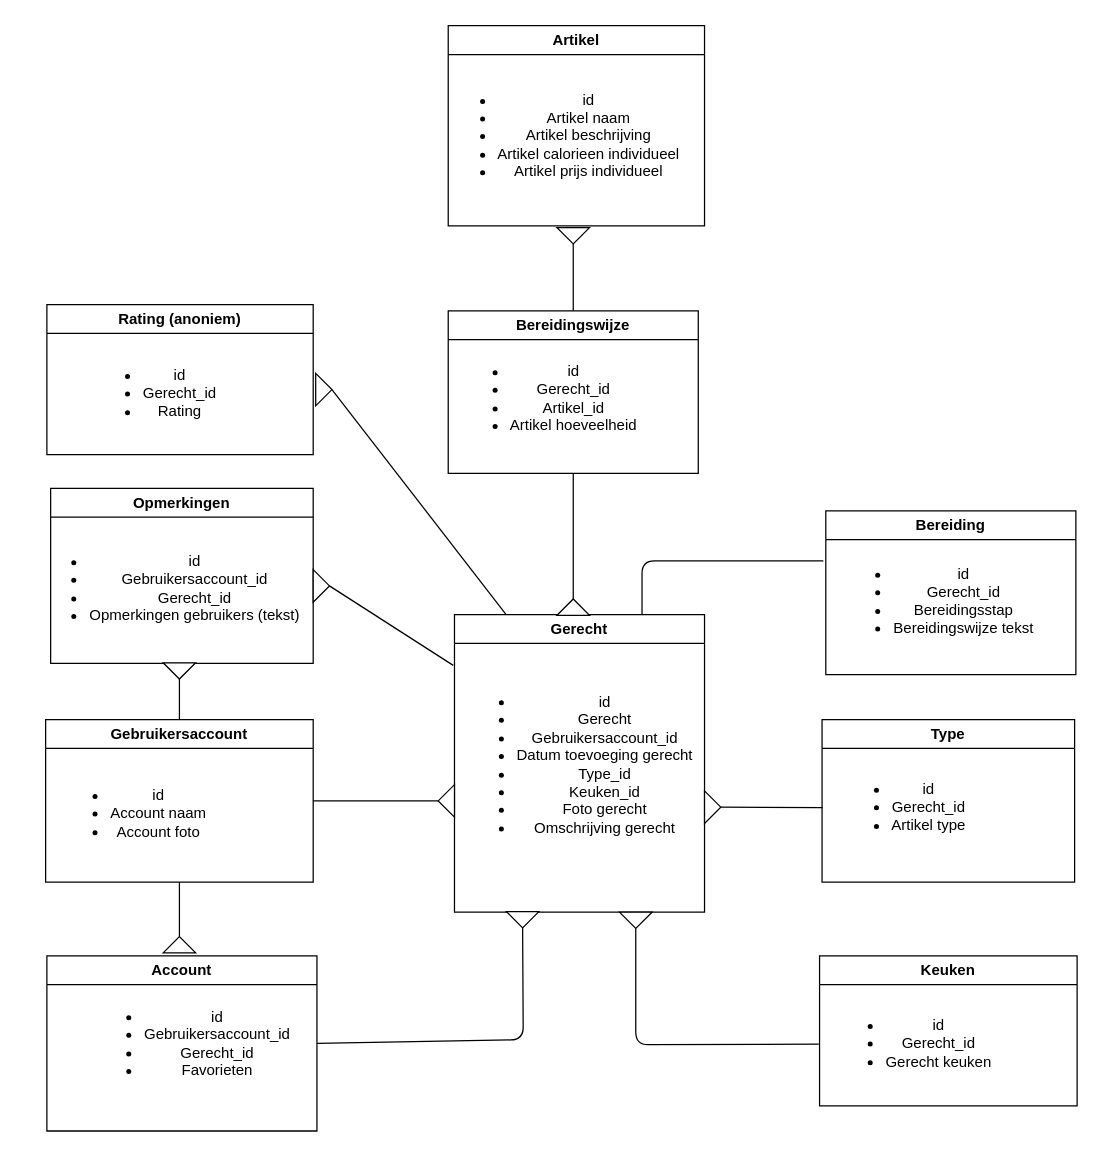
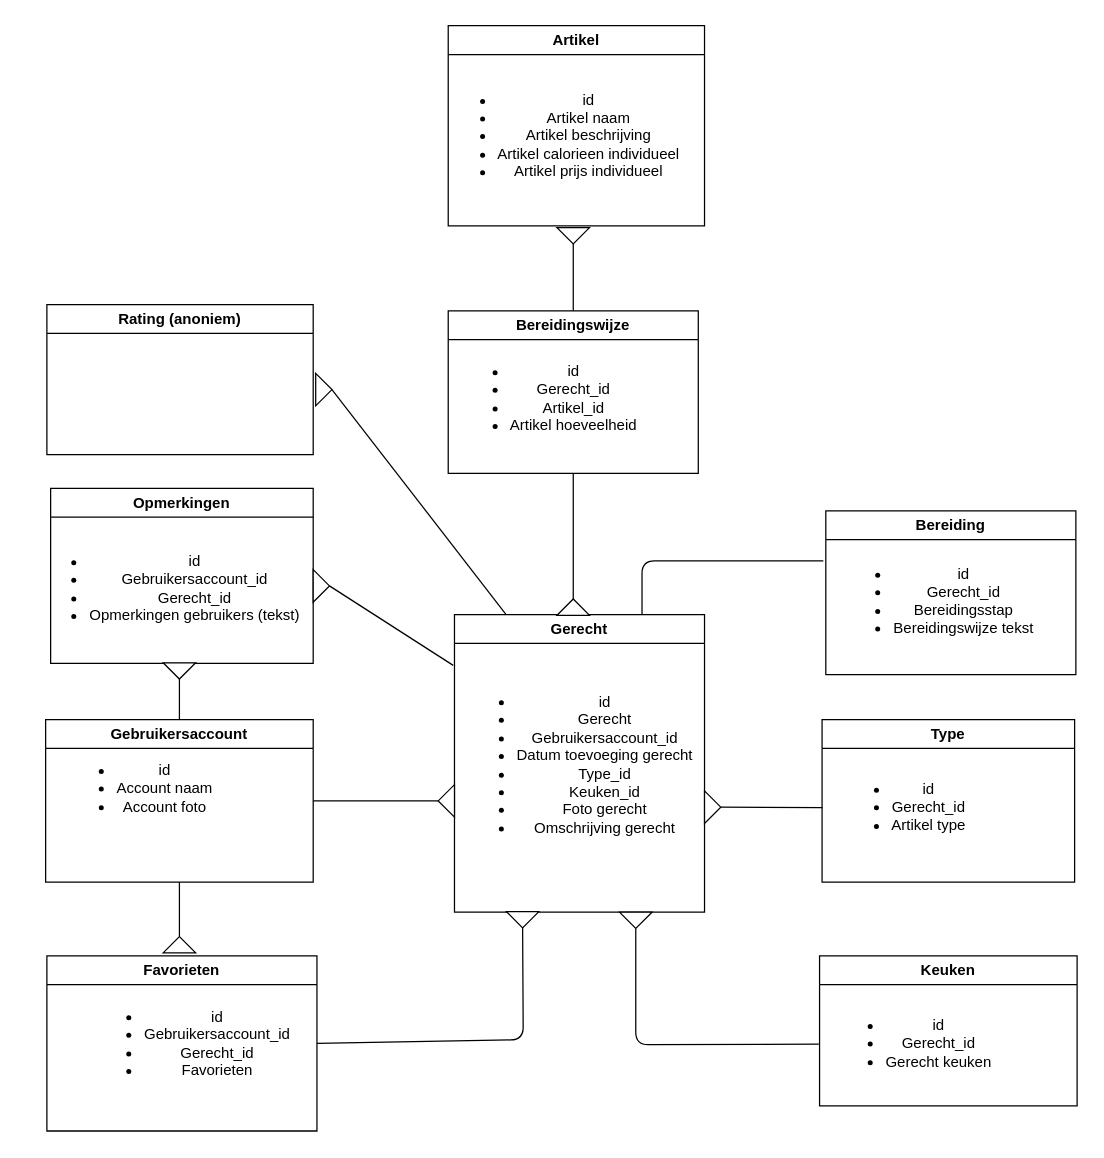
- <mxCell id="19" value="&lt;ul&gt;&lt;li&gt;id&lt;/li&gt;&lt;li&gt;Gerecht_id&lt;/li&gt;&lt;li&gt;Rating&lt;/li&gt;&lt;/ul&gt;" style="text;html=1;align=center;verticalAlign=middle;resizable=0;points=[];autosize=1;strokeColor=none;fillColor=none;" parent="18" vertex="1"><mxGeometry x="27" y="22" width="117" height="97" as="geometry" /></mxCell>
- <mxCell id="15" value="&lt;ul&gt;&lt;li&gt;id&lt;/li&gt;&lt;li&gt;Account naam&lt;/li&gt;&lt;li&gt;Account foto&lt;/li&gt;&lt;/ul&gt;" style="text;html=1;align=center;verticalAlign=middle;resizable=0;points=[];autosize=1;strokeColor=none;fillColor=none;" parent="14" vertex="1"><mxGeometry y="25" width="140" height="100" as="geometry" /></mxCell>
+ <mxCell id="15" value="&lt;ul&gt;&lt;li&gt;id&lt;/li&gt;&lt;li&gt;Account naam&lt;/li&gt;&lt;li&gt;Account foto&lt;/li&gt;&lt;/ul&gt;" style="text;html=1;align=center;verticalAlign=middle;resizable=0;points=[];autosize=1;strokeColor=none;fillColor=none;" parent="14" vertex="1"><mxGeometry x="5" y="5" width="140" height="100" as="geometry" /></mxCell>
- <mxCell id="20" value="Account" style="swimlane;whiteSpace=wrap;html=1;" parent="1" vertex="1"><mxGeometry x="37" y="764" width="216" height="140" as="geometry" /></mxCell>
+ <mxCell id="20" value="Favorieten" style="swimlane;whiteSpace=wrap;html=1;" parent="1" vertex="1"><mxGeometry x="37" y="764" width="216" height="140" as="geometry" /></mxCell>
